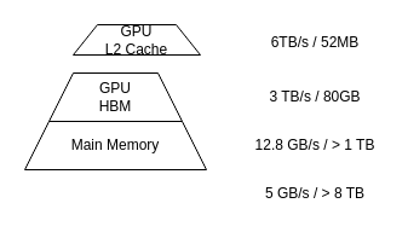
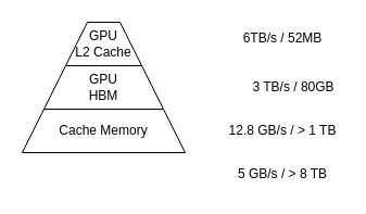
- <mxCell id="4" value="GPU&lt;br&gt;L2 Cache" style="shape=trapezoid;perimeter=trapezoidPerimeter;whiteSpace=wrap;html=1;fixedSize=1;" vertex="1" parent="1"><mxGeometry x="60" y="20" width="105" height="25" as="geometry" /></mxCell>
+ <mxCell id="4" value="GPU&lt;br&gt;L2 Cache" style="shape=trapezoid;perimeter=trapezoidPerimeter;whiteSpace=wrap;html=1;fixedSize=1;" vertex="1" parent="1"><mxGeometry x="60" y="20" width="70" height="40" as="geometry" /></mxCell>
- <mxCell id="6" value="3 TB/s / 80GB" style="text;html=1;strokeColor=none;fillColor=none;align=center;verticalAlign=middle;whiteSpace=wrap;rounded=0;" vertex="1" parent="1"><mxGeometry x="205" y="65" width="110" height="30" as="geometry" /></mxCell>
+ <mxCell id="6" value="3 TB/s / 80GB" style="text;html=1;strokeColor=none;fillColor=none;align=center;verticalAlign=middle;whiteSpace=wrap;rounded=0;" vertex="1" parent="1"><mxGeometry x="215" y="65" width="110" height="30" as="geometry" /></mxCell>
- <mxCell id="3" value="Main Memory" style="shape=trapezoid;perimeter=trapezoidPerimeter;whiteSpace=wrap;html=1;fixedSize=1;" vertex="1" parent="1"><mxGeometry x="20" y="100" width="150" height="40" as="geometry" /></mxCell>
+ <mxCell id="3" value="Cache Memory" style="shape=trapezoid;perimeter=trapezoidPerimeter;whiteSpace=wrap;html=1;fixedSize=1;" vertex="1" parent="1"><mxGeometry x="20" y="100" width="150" height="40" as="geometry" /></mxCell>
